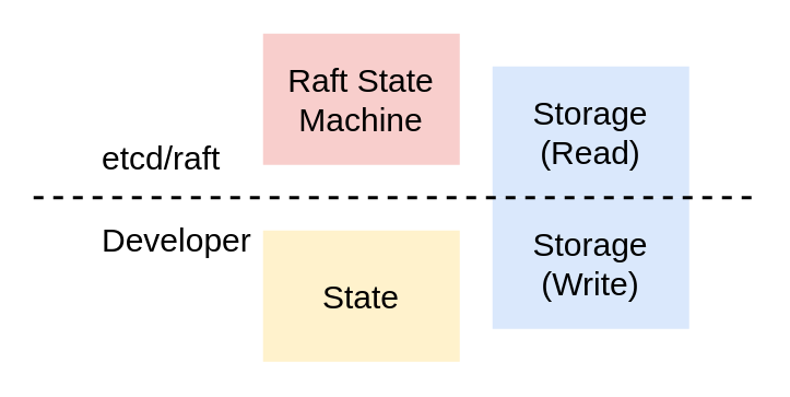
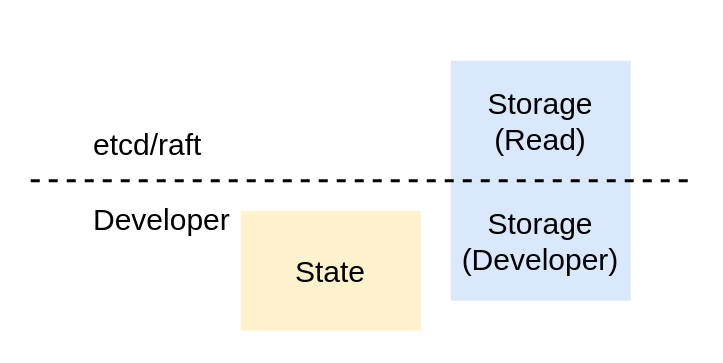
- <mxCell id="2" value="Raft State Machine" style="rounded=0;whiteSpace=wrap;html=1;strokeWidth=2;fillColor=#f8cecc;fontSize=20;strokeColor=none;" vertex="1" parent="1"><mxGeometry x="160" y="20" width="120" height="80" as="geometry" /></mxCell>
- <mxCell id="5" value="Storage&lt;br&gt;(Write)" style="rounded=0;whiteSpace=wrap;html=1;strokeWidth=2;fontSize=20;fillColor=#dae8fc;strokeColor=none;" vertex="1" parent="1"><mxGeometry x="300" y="120" width="120" height="80" as="geometry" /></mxCell>
+ <mxCell id="5" value="Storage&lt;br&gt;(Developer)" style="rounded=0;whiteSpace=wrap;html=1;strokeWidth=2;fontSize=20;fillColor=#dae8fc;strokeColor=none;" vertex="1" parent="1"><mxGeometry x="300" y="120" width="120" height="80" as="geometry" /></mxCell>
